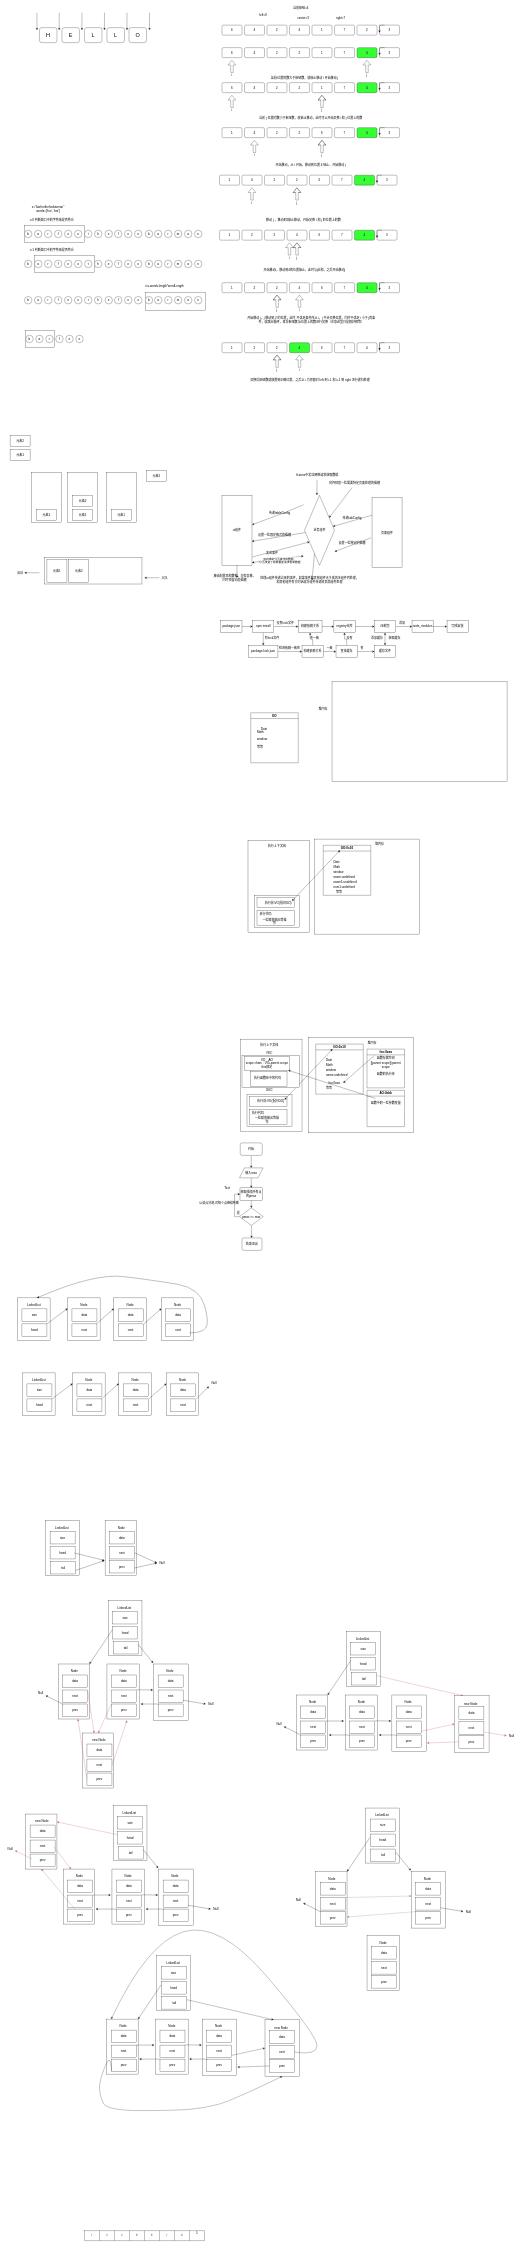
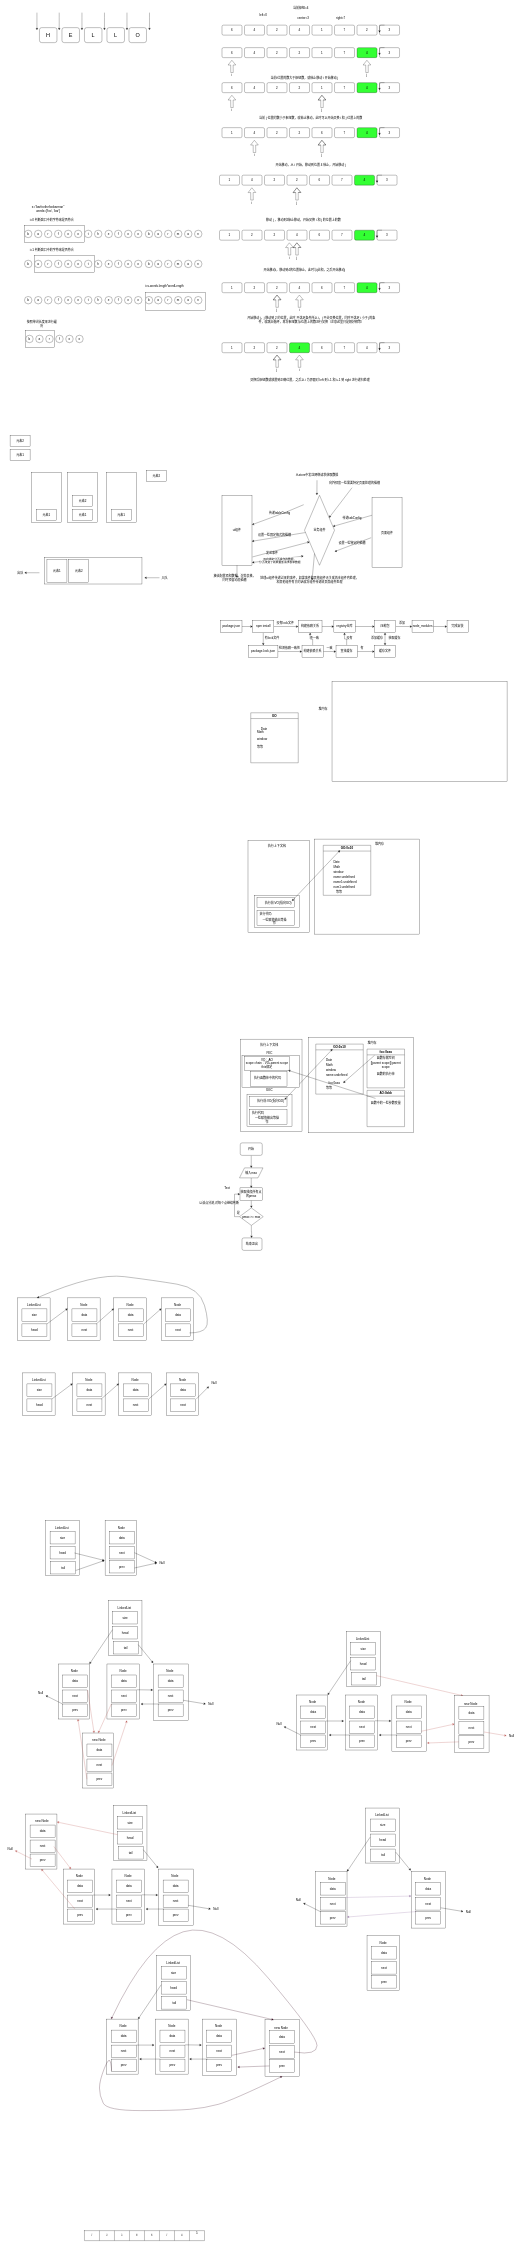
+ <mxCell id="327" value="按照单词长度来进行遍历" style="text;html=1;strokeColor=none;fillColor=none;align=center;verticalAlign=middle;whiteSpace=wrap;rounded=0;" parent="1" vertex="1"><mxGeometry x="102" y="1280" width="130" height="30" as="geometry" /></mxCell>
